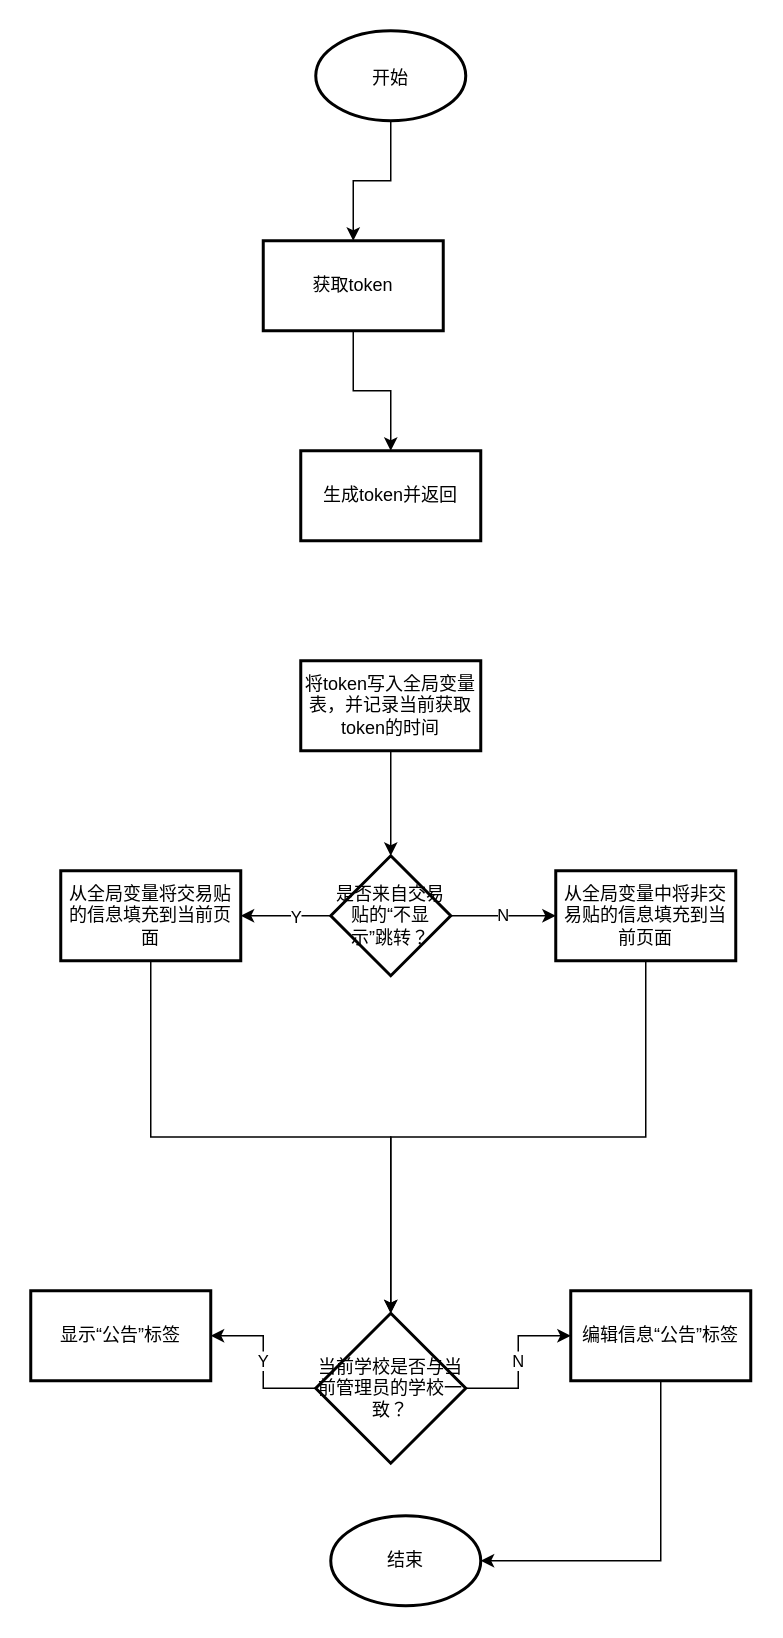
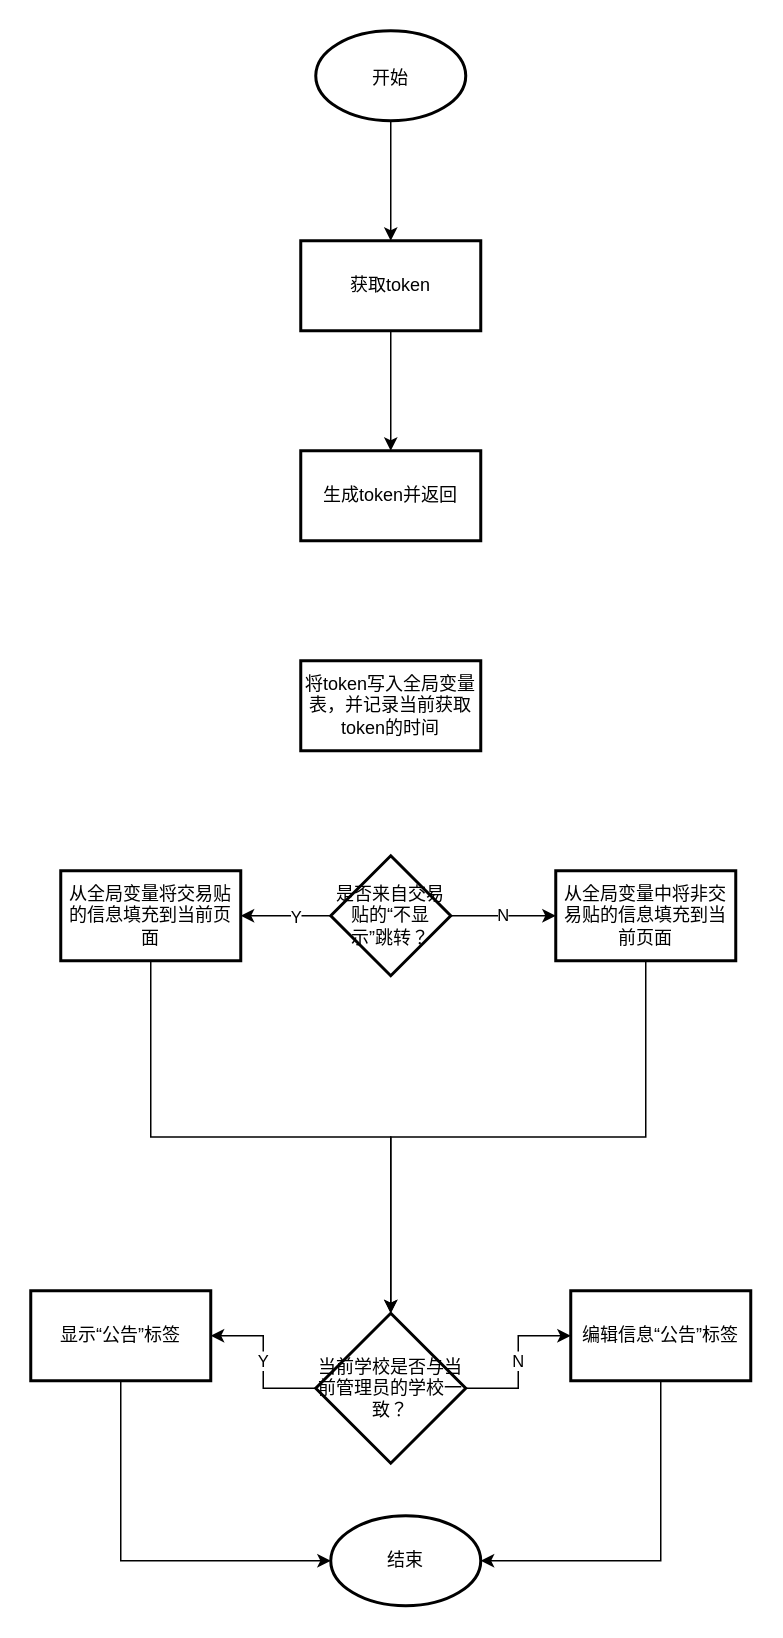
- <mxCell id="5" value="获取token" style="whiteSpace=wrap;html=1;fontSize=12;fontColor=#000000;strokeWidth=2;" parent="1" vertex="1"><mxGeometry x="175" y="160" width="120" height="60" as="geometry" /></mxCell>
+ <mxCell id="5" value="获取token" style="whiteSpace=wrap;html=1;fontSize=12;fontColor=#000000;strokeWidth=2;" parent="1" vertex="1"><mxGeometry x="200" y="160" width="120" height="60" as="geometry" /></mxCell>
- <mxCell id="7" value="" style="edgeStyle=orthogonalEdgeStyle;rounded=0;orthogonalLoop=1;jettySize=auto;html=1;fontSize=12;fontColor=#000000;" parent="1" source="8" target="12" edge="1"><mxGeometry relative="1" as="geometry" /></mxCell>
+ <mxCell id="20" style="edgeStyle=orthogonalEdgeStyle;rounded=0;orthogonalLoop=1;jettySize=auto;html=1;exitX=0.5;exitY=1;exitDx=0;exitDy=0;entryX=0;entryY=0.5;entryDx=0;entryDy=0;entryPerimeter=0;" edge="1" parent="1" source="21" target="24"><mxGeometry relative="1" as="geometry" /></mxCell>
